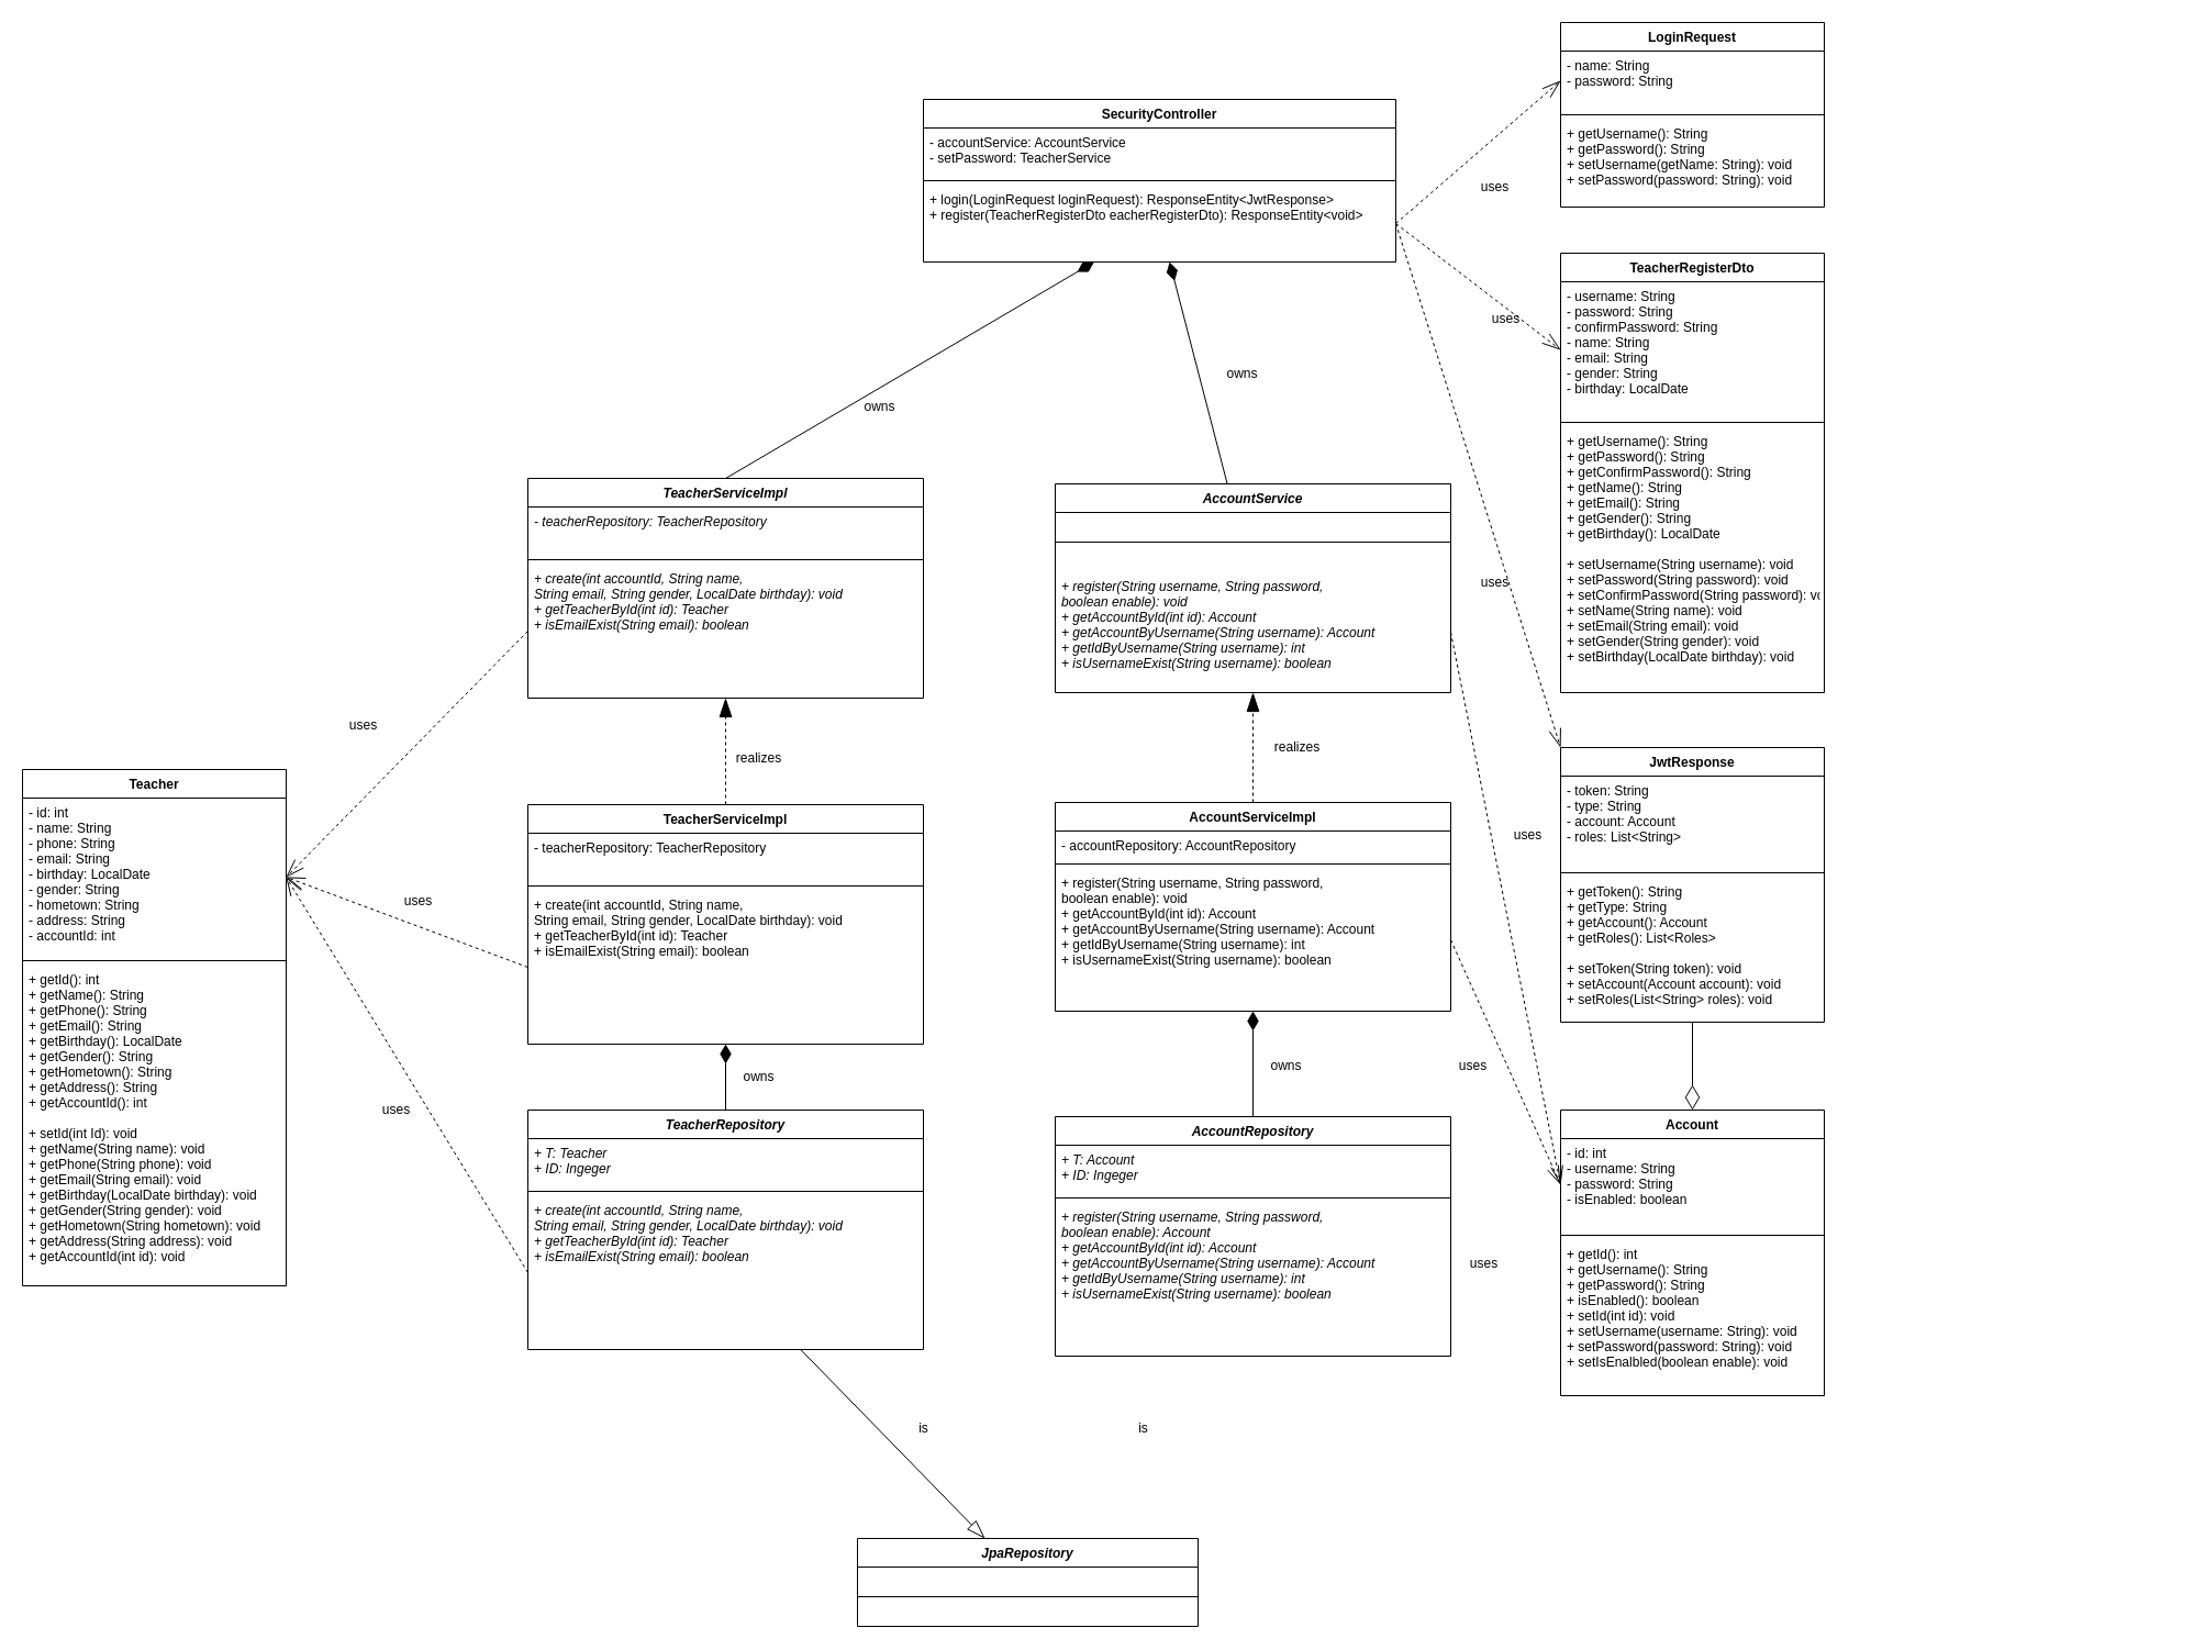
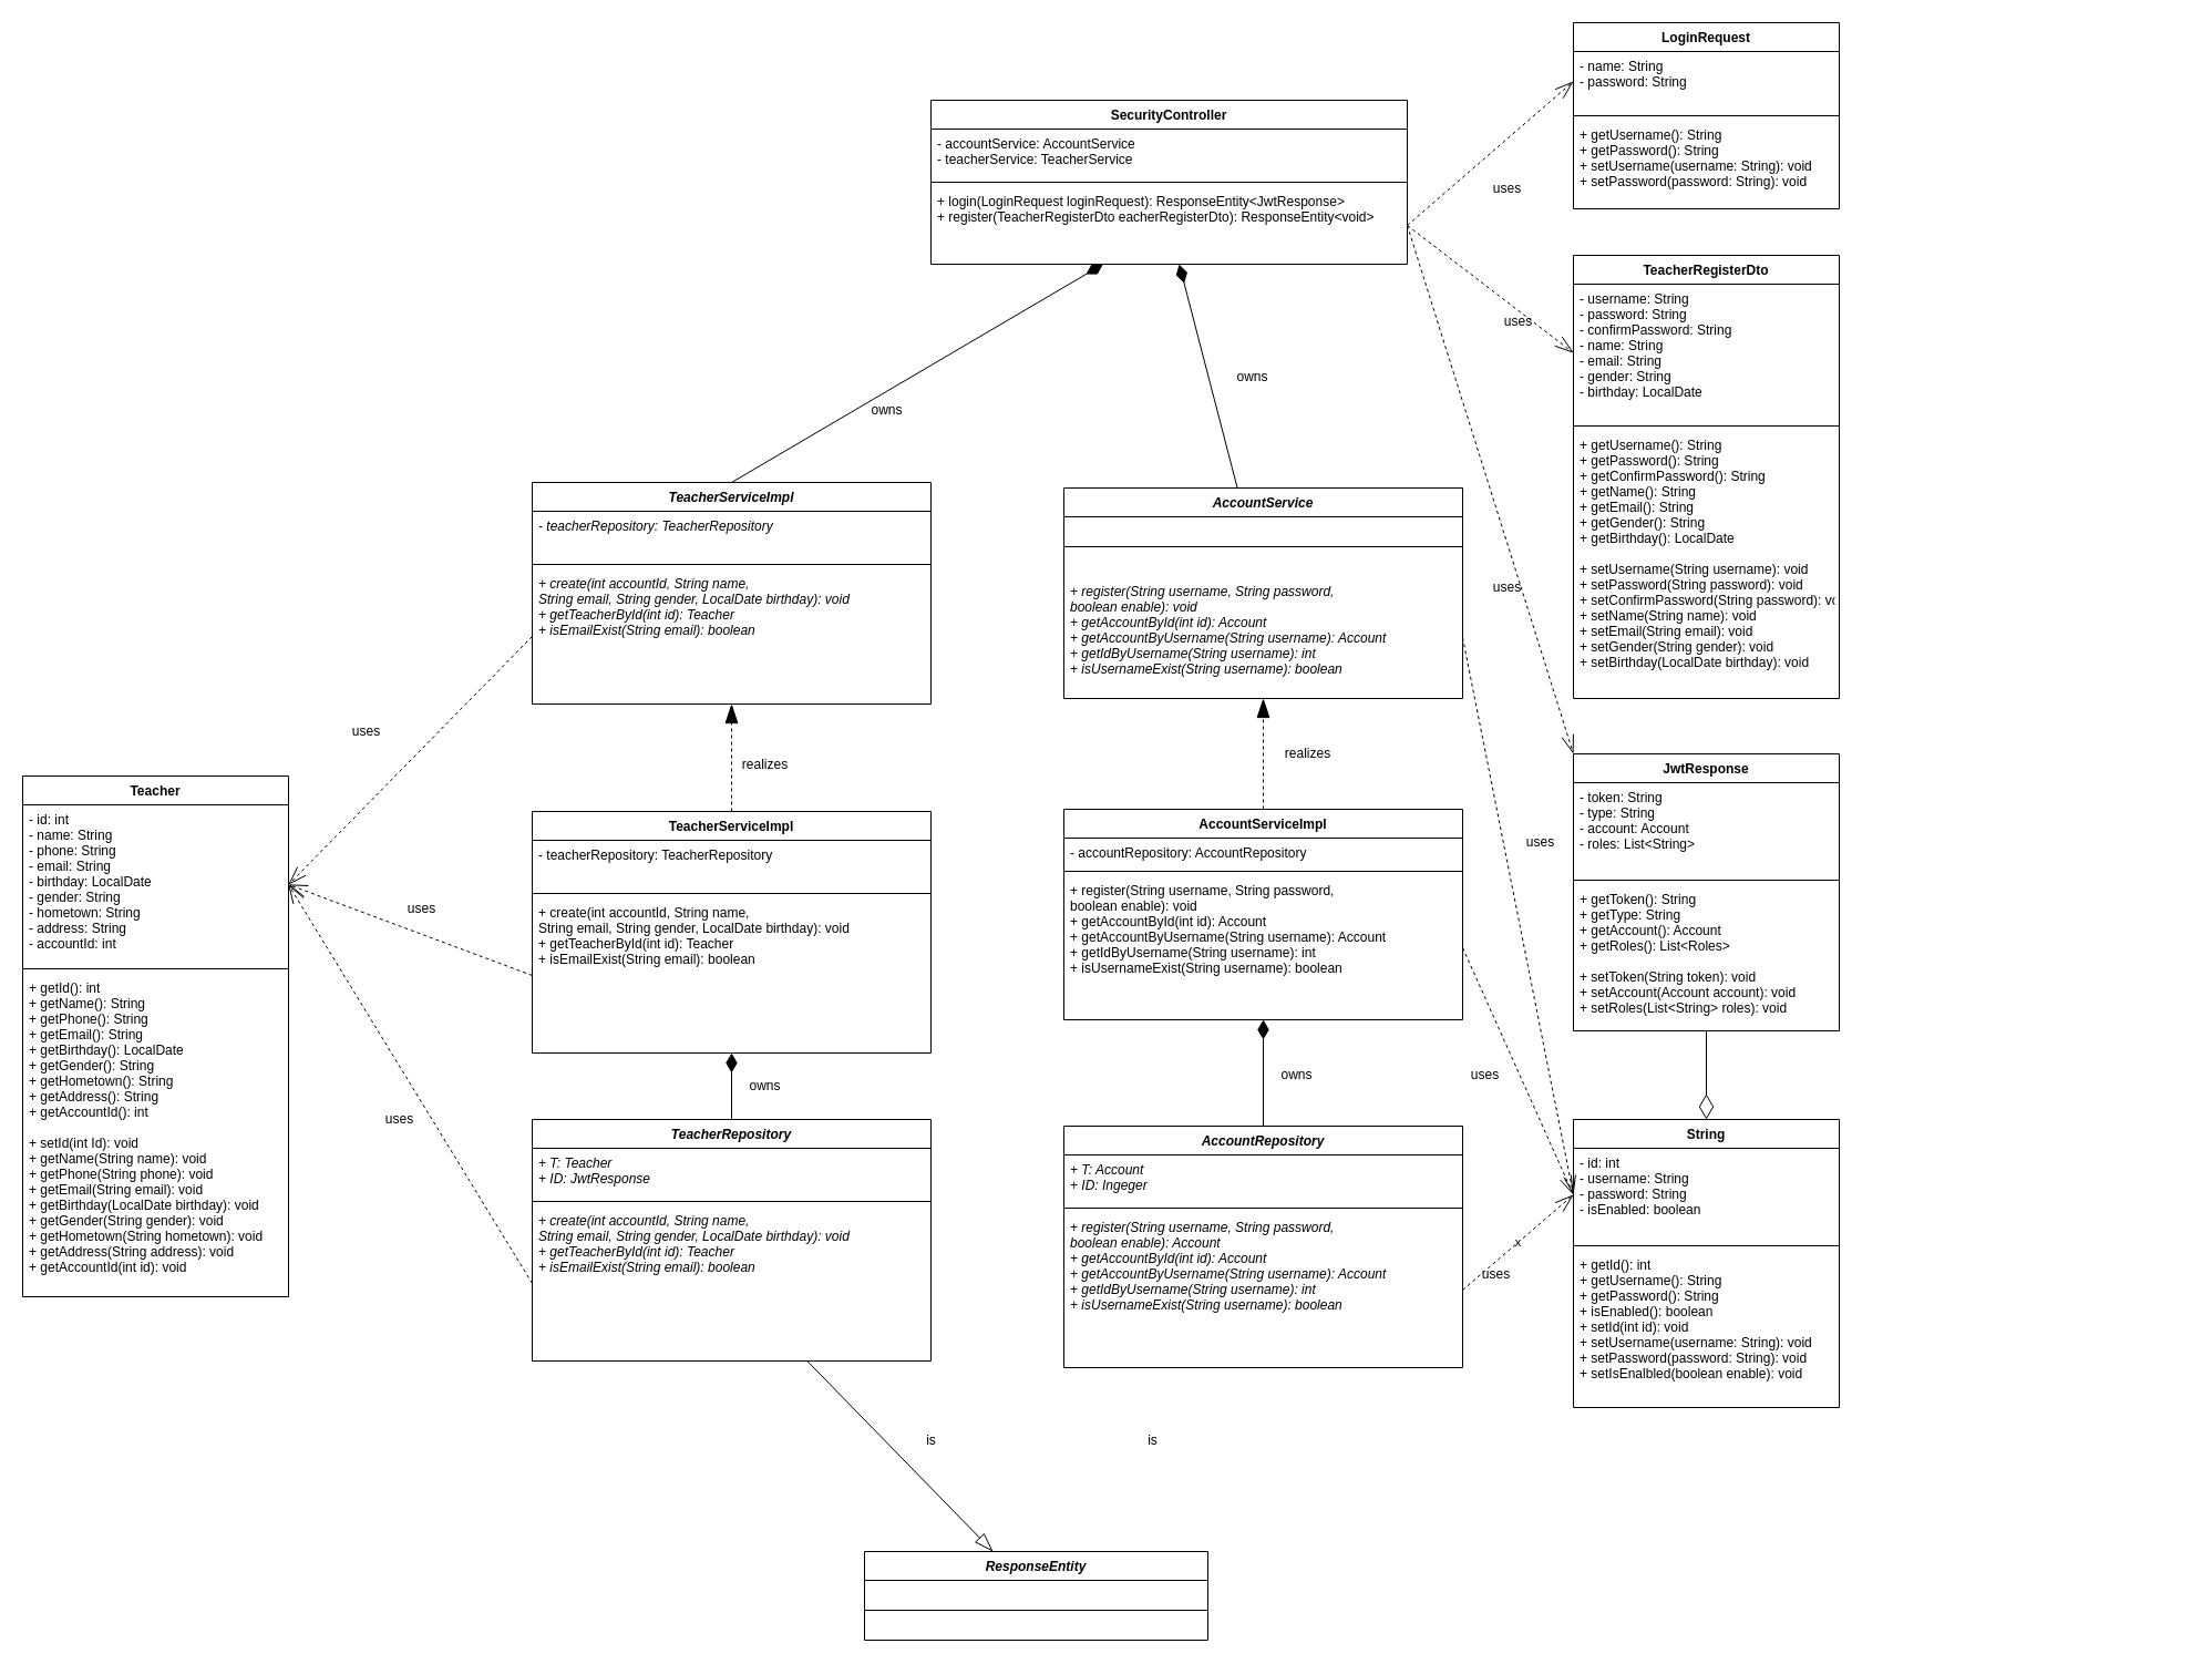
- <mxCell id="14" value="+ getUsername(): String&#10;+ getPassword(): String&#10;+ setUsername(getName: String): void&#10;+ setPassword(password: String): void" style="text;strokeColor=none;fillColor=none;align=left;verticalAlign=top;spacingLeft=4;spacingRight=4;overflow=hidden;rotatable=0;points=[[0,0.5],[1,0.5]];portConstraint=eastwest;" vertex="1" parent="11"><mxGeometry y="88" width="240" height="80" as="geometry" /></mxCell>
+ <mxCell id="14" value="+ getUsername(): String&#10;+ getPassword(): String&#10;+ setUsername(username: String): void&#10;+ setPassword(password: String): void" style="text;strokeColor=none;fillColor=none;align=left;verticalAlign=top;spacingLeft=4;spacingRight=4;overflow=hidden;rotatable=0;points=[[0,0.5],[1,0.5]];portConstraint=eastwest;" vertex="1" parent="11"><mxGeometry y="88" width="240" height="80" as="geometry" /></mxCell>
- <mxCell id="49" value="- accountService: AccountService&#10;- setPassword: TeacherService" style="text;strokeColor=none;fillColor=none;align=left;verticalAlign=top;spacingLeft=4;spacingRight=4;overflow=hidden;rotatable=0;points=[[0,0.5],[1,0.5]];portConstraint=eastwest;" vertex="1" parent="48"><mxGeometry y="26" width="430" height="44" as="geometry" /></mxCell>
+ <mxCell id="49" value="- accountService: AccountService&#10;- teacherService: TeacherService" style="text;strokeColor=none;fillColor=none;align=left;verticalAlign=top;spacingLeft=4;spacingRight=4;overflow=hidden;rotatable=0;points=[[0,0.5],[1,0.5]];portConstraint=eastwest;" vertex="1" parent="48"><mxGeometry y="26" width="430" height="44" as="geometry" /></mxCell>
- <mxCell id="24" value="Account" style="swimlane;fontStyle=1;align=center;verticalAlign=top;childLayout=stackLayout;horizontal=1;startSize=26;horizontalStack=0;resizeParent=1;resizeParentMax=0;resizeLast=0;collapsible=1;marginBottom=0;" vertex="1" parent="1"><mxGeometry x="1420" y="1010" width="240" height="260" as="geometry" /></mxCell>
+ <mxCell id="24" value="String" style="swimlane;fontStyle=1;align=center;verticalAlign=top;childLayout=stackLayout;horizontal=1;startSize=26;horizontalStack=0;resizeParent=1;resizeParentMax=0;resizeLast=0;collapsible=1;marginBottom=0;" vertex="1" parent="1"><mxGeometry x="1420" y="1010" width="240" height="260" as="geometry" /></mxCell>
- <mxCell id="58" value="+ T: Teacher&#10;+ ID: Ingeger" style="text;strokeColor=none;fillColor=none;align=left;verticalAlign=top;spacingLeft=4;spacingRight=4;overflow=hidden;rotatable=0;points=[[0,0.5],[1,0.5]];portConstraint=eastwest;fontStyle=2" vertex="1" parent="57"><mxGeometry y="26" width="360" height="44" as="geometry" /></mxCell>
+ <mxCell id="58" value="+ T: Teacher&#10;+ ID: JwtResponse" style="text;strokeColor=none;fillColor=none;align=left;verticalAlign=top;spacingLeft=4;spacingRight=4;overflow=hidden;rotatable=0;points=[[0,0.5],[1,0.5]];portConstraint=eastwest;fontStyle=2" vertex="1" parent="57"><mxGeometry y="26" width="360" height="44" as="geometry" /></mxCell>
+ <mxCell id="43" value="x" style="edgeStyle=none;rounded=0;orthogonalLoop=1;jettySize=auto;html=1;exitX=1;exitY=0.5;exitDx=0;exitDy=0;entryX=0;entryY=0.5;entryDx=0;entryDy=0;endArrow=openThin;endFill=0;endSize=15;dashed=1;" edge="1" parent="1" source="55" target="25"><mxGeometry relative="1" as="geometry"><mxPoint x="1270" y="1145" as="sourcePoint" /></mxGeometry></mxCell>
- <mxCell id="9" value="JpaRepository" style="swimlane;fontStyle=3;align=center;verticalAlign=top;childLayout=stackLayout;horizontal=1;startSize=26;horizontalStack=0;resizeParent=1;resizeParentMax=0;resizeLast=0;collapsible=1;marginBottom=0;" vertex="1" parent="1"><mxGeometry x="780" y="1400" width="310" height="80" as="geometry" /></mxCell>
+ <mxCell id="9" value="ResponseEntity" style="swimlane;fontStyle=3;align=center;verticalAlign=top;childLayout=stackLayout;horizontal=1;startSize=26;horizontalStack=0;resizeParent=1;resizeParentMax=0;resizeLast=0;collapsible=1;marginBottom=0;" vertex="1" parent="1"><mxGeometry x="780" y="1400" width="310" height="80" as="geometry" /></mxCell>
